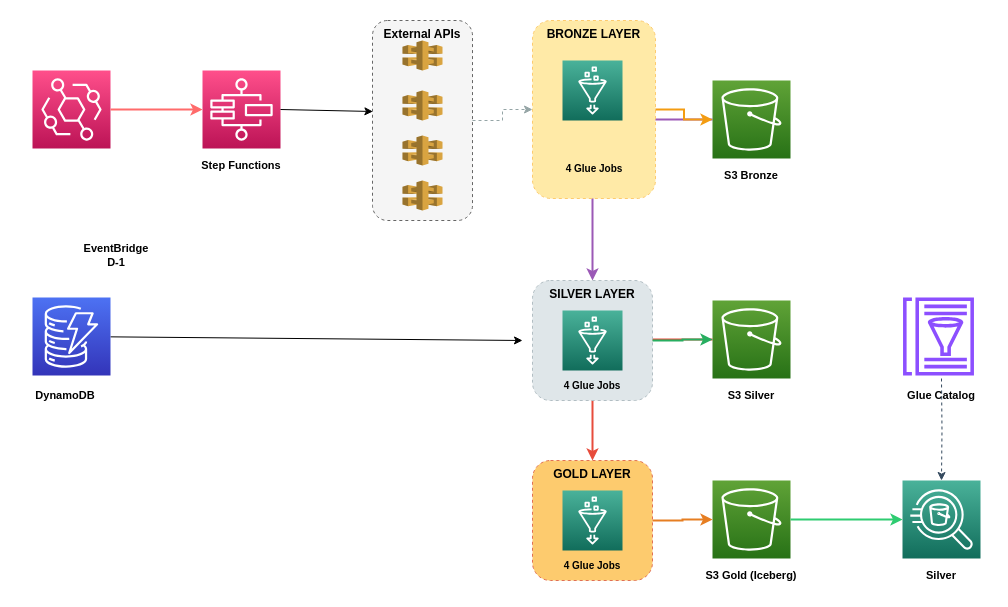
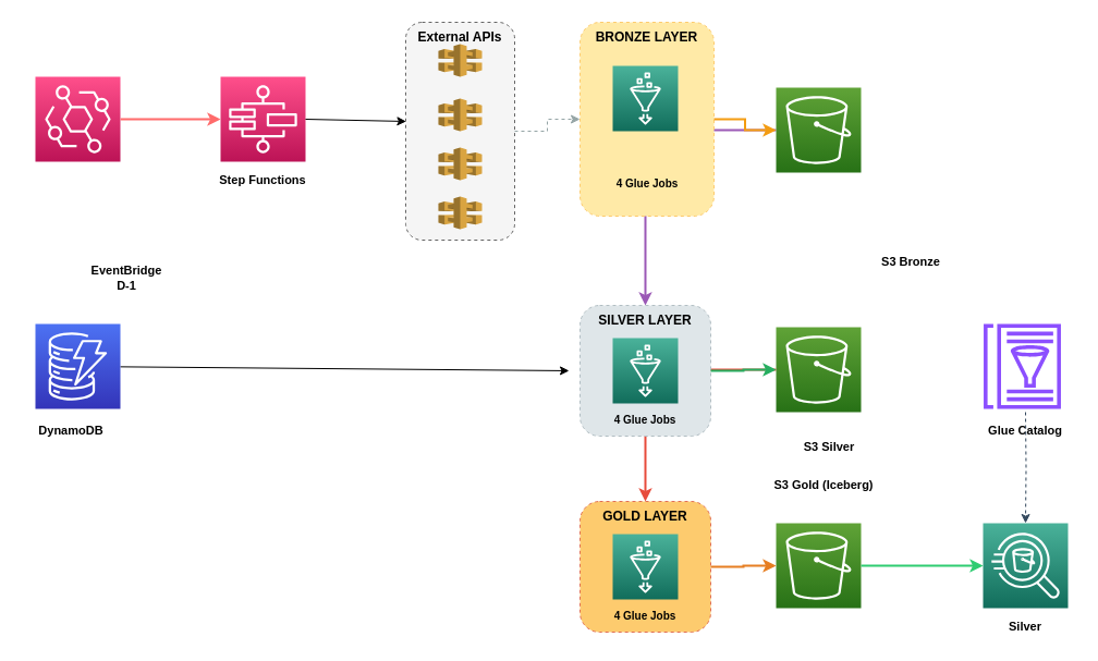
- <mxCell id="20" value="S3 Bronze" style="text;html=1;strokeColor=none;fillColor=none;align=center;verticalAlign=middle;whiteSpace=wrap;rounded=0;fontSize=11;fontStyle=1;" parent="1" vertex="1"><mxGeometry x="706" y="165" width="90" height="20" as="geometry" /></mxCell>
+ <mxCell id="20" value="S3 Bronze" style="text;html=1;strokeColor=none;fillColor=none;align=center;verticalAlign=middle;whiteSpace=wrap;rounded=0;fontSize=11;fontStyle=1;" parent="1" vertex="1"><mxGeometry x="791" y="230" width="90" height="20" as="geometry" /></mxCell>
- <mxCell id="25" value="S3 Silver" style="text;html=1;strokeColor=none;fillColor=none;align=center;verticalAlign=middle;whiteSpace=wrap;rounded=0;fontSize=11;fontStyle=1;" parent="1" vertex="1"><mxGeometry x="706" y="385" width="90" height="20" as="geometry" /></mxCell>
+ <mxCell id="25" value="S3 Silver" style="text;html=1;strokeColor=none;fillColor=none;align=center;verticalAlign=middle;whiteSpace=wrap;rounded=0;fontSize=11;fontStyle=1;" parent="1" vertex="1"><mxGeometry x="716" y="400" width="90" height="20" as="geometry" /></mxCell>
- <mxCell id="30" value="S3 Gold (Iceberg)" style="text;html=1;strokeColor=none;fillColor=none;align=center;verticalAlign=middle;whiteSpace=wrap;rounded=0;fontSize=11;fontStyle=1;" parent="1" vertex="1"><mxGeometry x="696" y="565" width="110" height="20" as="geometry" /></mxCell>
+ <mxCell id="30" value="S3 Gold (Iceberg)" style="text;html=1;strokeColor=none;fillColor=none;align=center;verticalAlign=middle;whiteSpace=wrap;rounded=0;fontSize=11;fontStyle=1;" parent="1" vertex="1"><mxGeometry x="701" y="435" width="110" height="20" as="geometry" /></mxCell>
